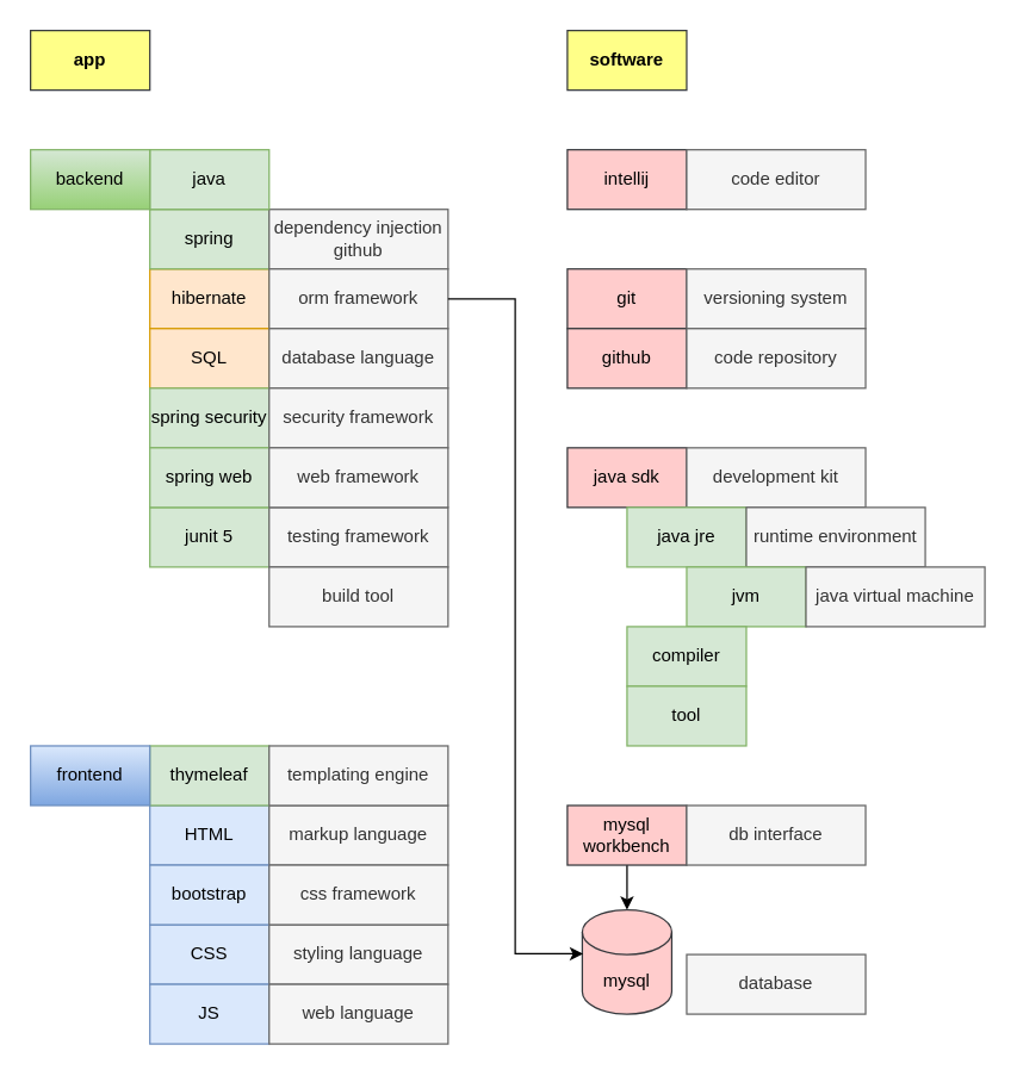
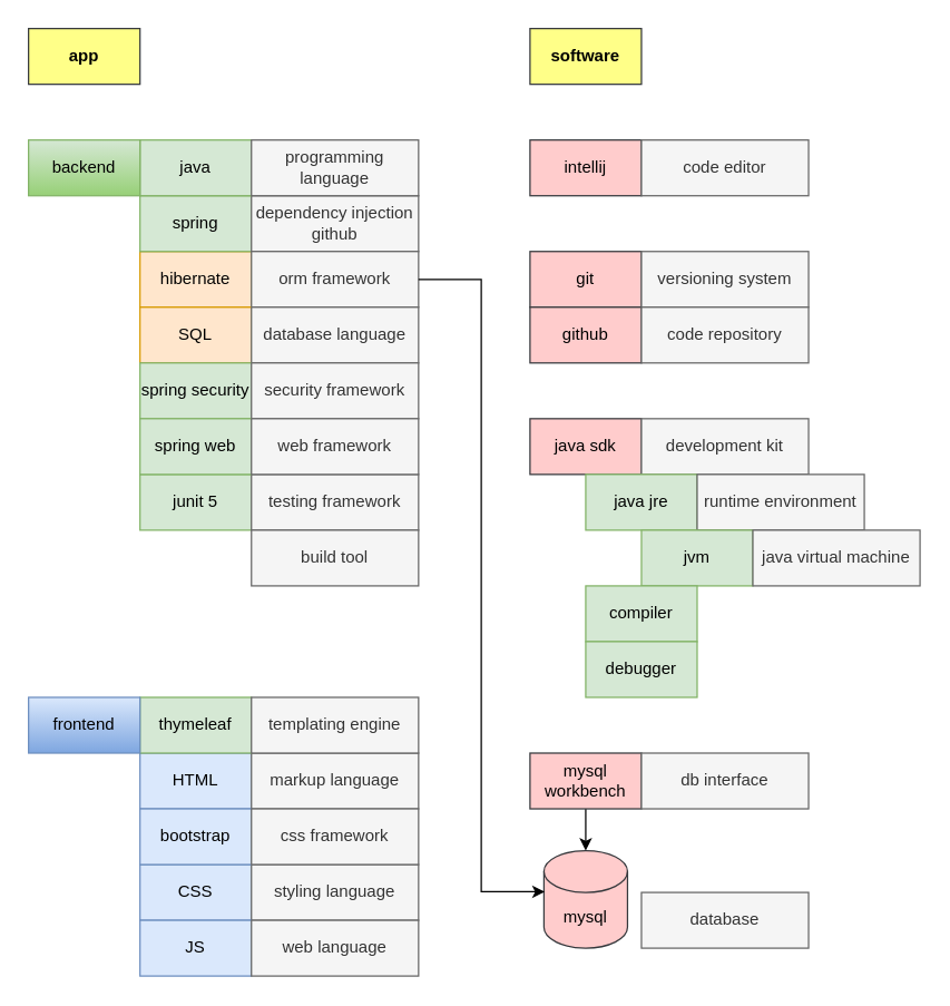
+ <mxCell id="23" value="programming language" style="rounded=0;whiteSpace=wrap;html=1;fillColor=#f5f5f5;strokeColor=#666666;fontColor=#333333;" parent="1" vertex="1"><mxGeometry x="180" y="100" width="120" height="40" as="geometry" /></mxCell>
- <mxCell id="31" value="tool" style="rounded=0;whiteSpace=wrap;html=1;fillColor=#d5e8d4;strokeColor=#82b366;" parent="1" vertex="1"><mxGeometry x="420" y="460" width="80" height="40" as="geometry" /></mxCell>
+ <mxCell id="31" value="debugger" style="rounded=0;whiteSpace=wrap;html=1;fillColor=#d5e8d4;strokeColor=#82b366;" parent="1" vertex="1"><mxGeometry x="420" y="460" width="80" height="40" as="geometry" /></mxCell>
